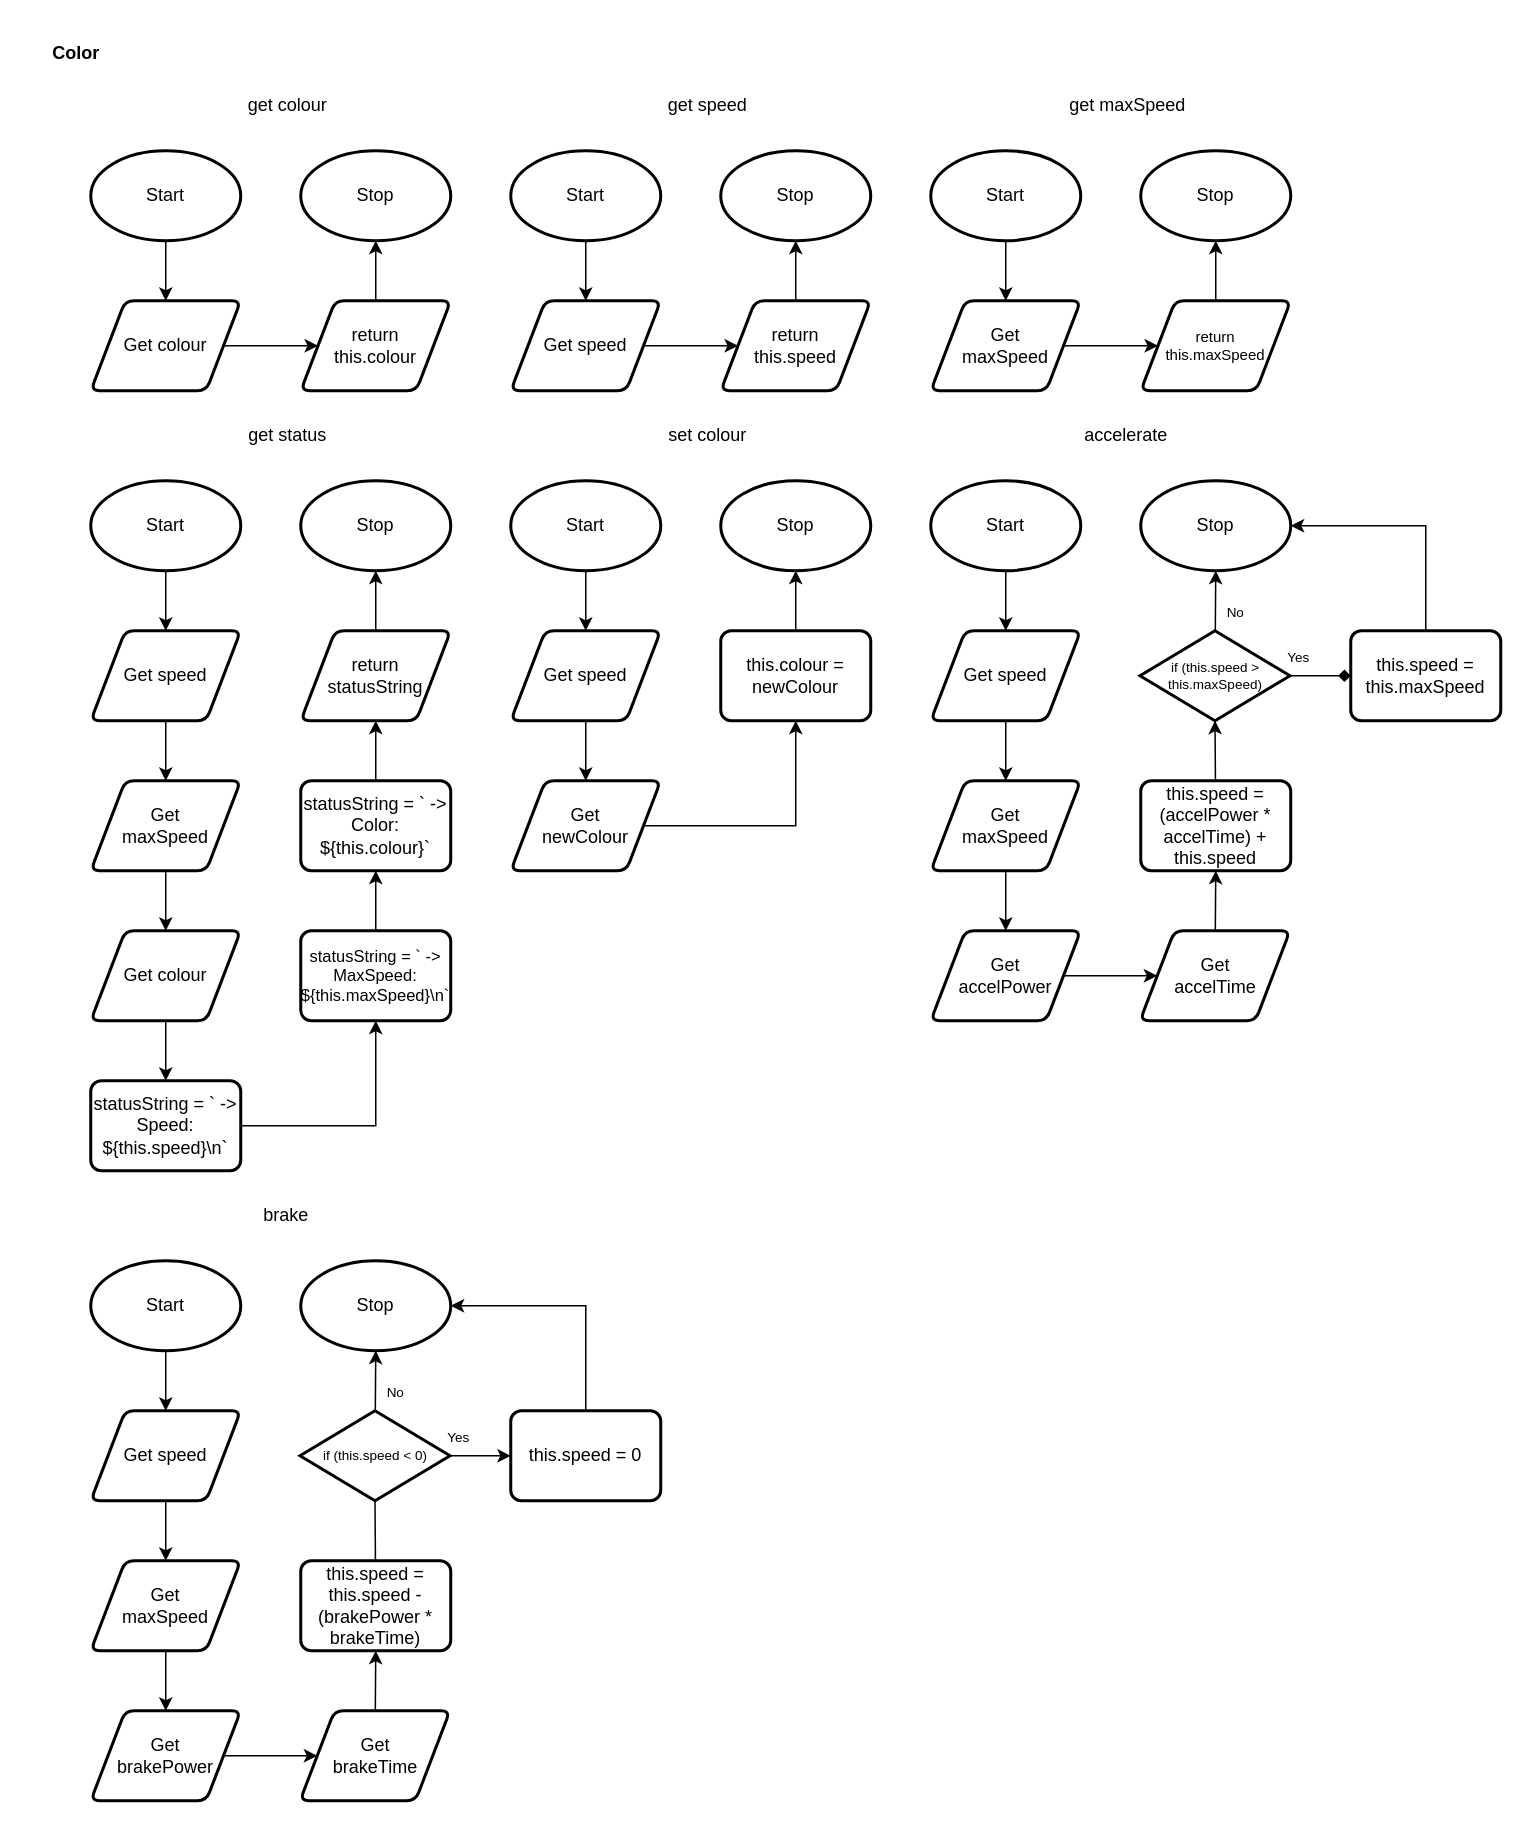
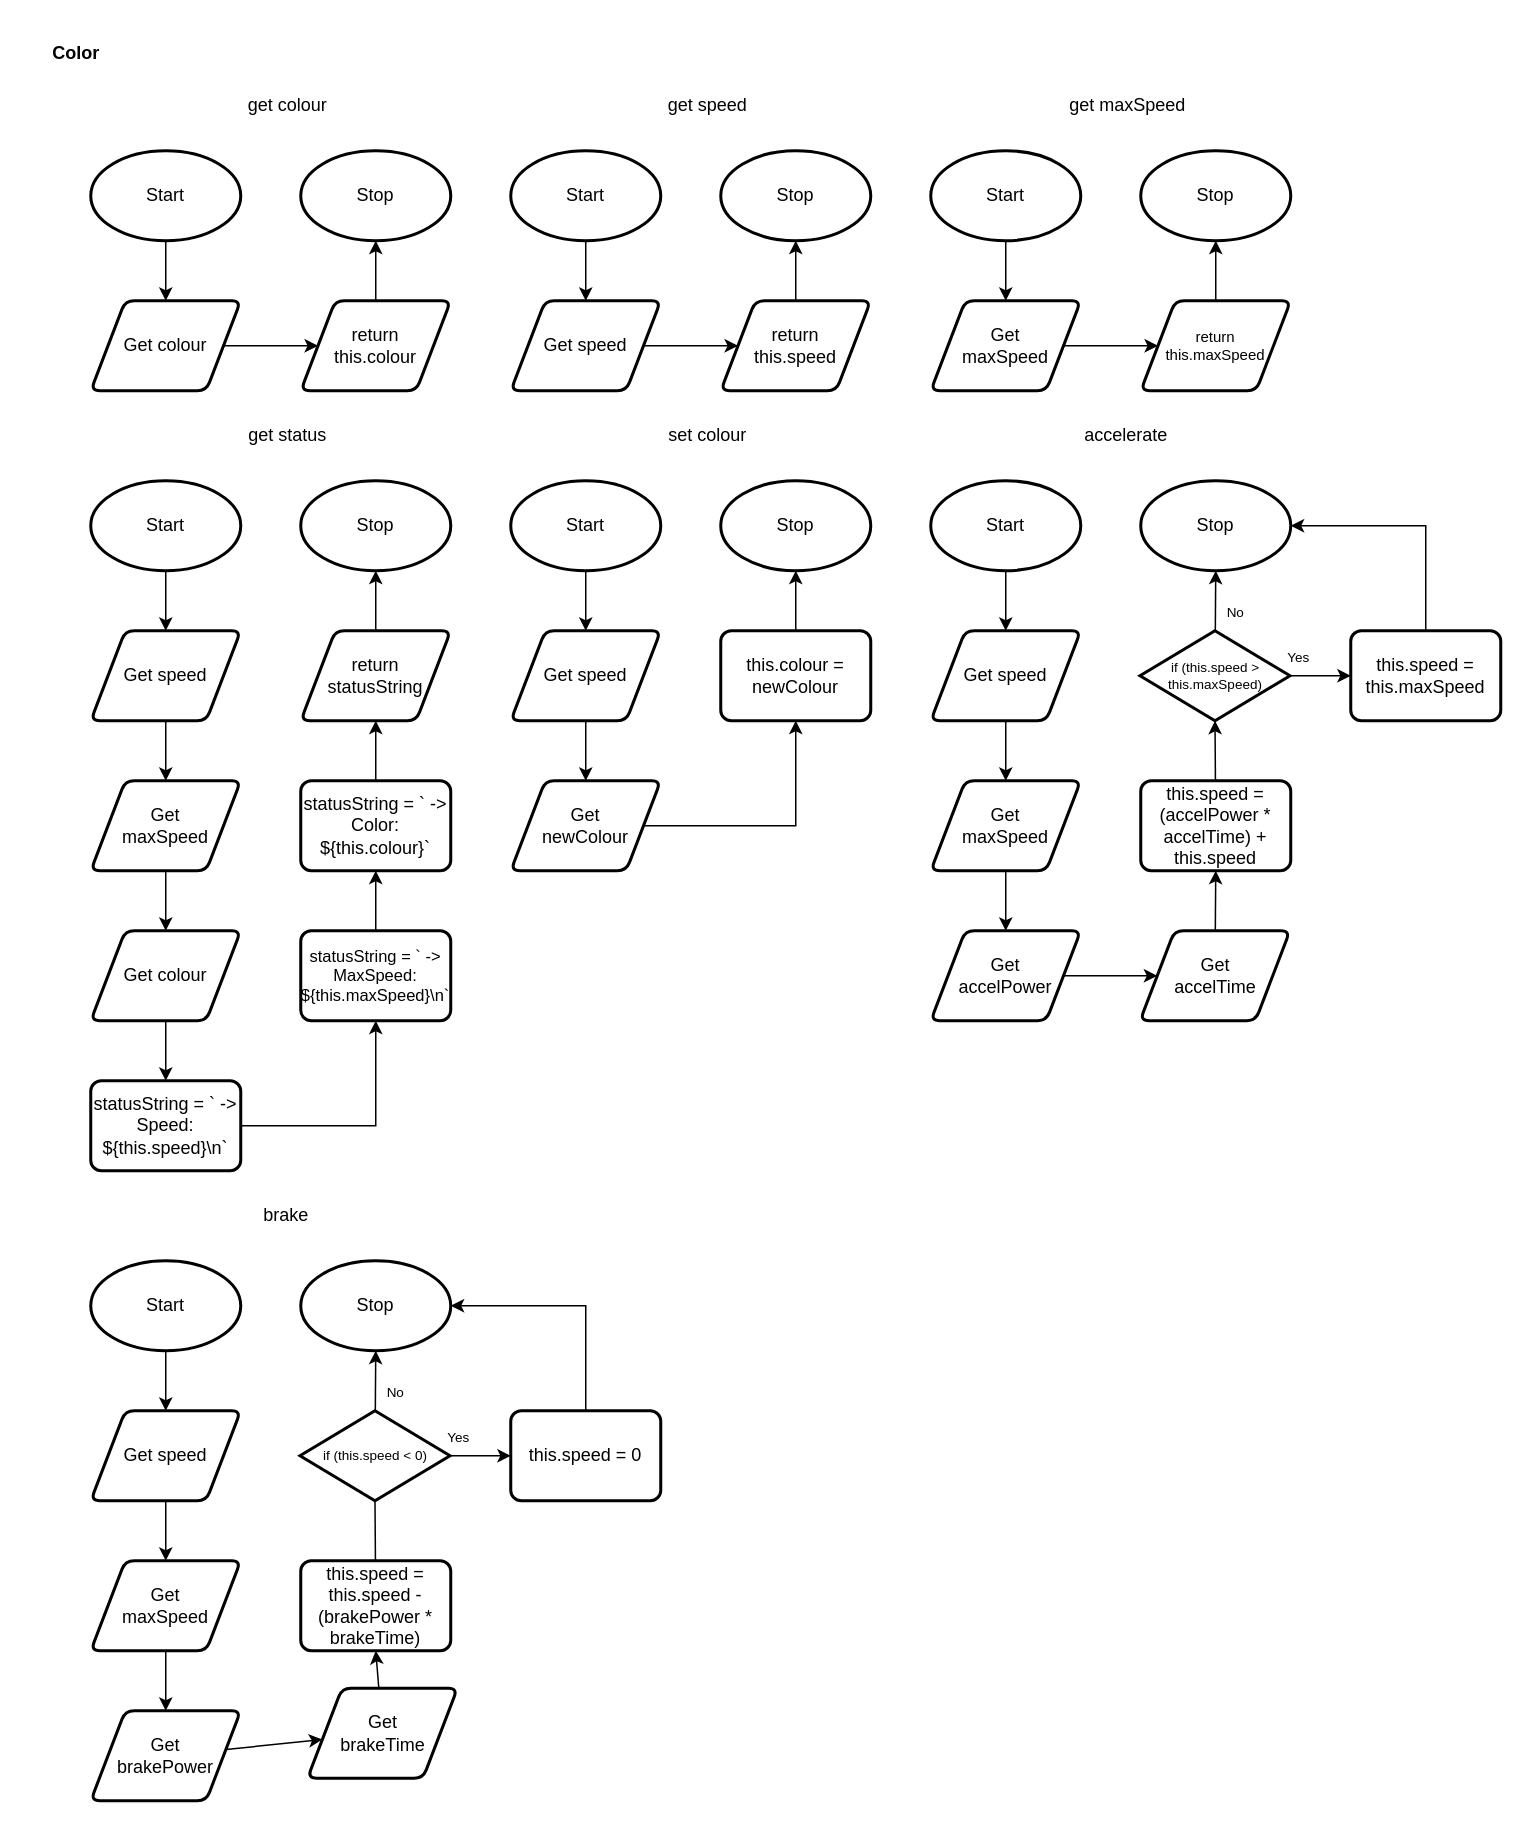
- <mxCell id="73" style="edgeStyle=none;html=1;entryX=0;entryY=0.5;entryDx=0;entryDy=0;fontSize=9;endArrow=diamond;" edge="1" parent="1" source="74" target="76"><mxGeometry relative="1" as="geometry" /></mxCell>
+ <mxCell id="73" style="edgeStyle=none;html=1;entryX=0;entryY=0.5;entryDx=0;entryDy=0;fontSize=9;" edge="1" parent="1" source="74" target="76"><mxGeometry relative="1" as="geometry" /></mxCell>
- <mxCell id="92" value="Get&lt;br style=&quot;font-size: 12px;&quot;&gt;brakeTime" style="shape=parallelogram;html=1;strokeWidth=2;perimeter=parallelogramPerimeter;whiteSpace=wrap;rounded=1;arcSize=12;size=0.23;fontSize=12;" vertex="1" parent="1"><mxGeometry x="199.5" y="1140" width="100" height="60" as="geometry" /></mxCell>
+ <mxCell id="92" value="Get&lt;br style=&quot;font-size: 12px;&quot;&gt;brakeTime" style="shape=parallelogram;html=1;strokeWidth=2;perimeter=parallelogramPerimeter;whiteSpace=wrap;rounded=1;arcSize=12;size=0.23;fontSize=12;" vertex="1" parent="1"><mxGeometry x="204.5" y="1125" width="100" height="60" as="geometry" /></mxCell>
